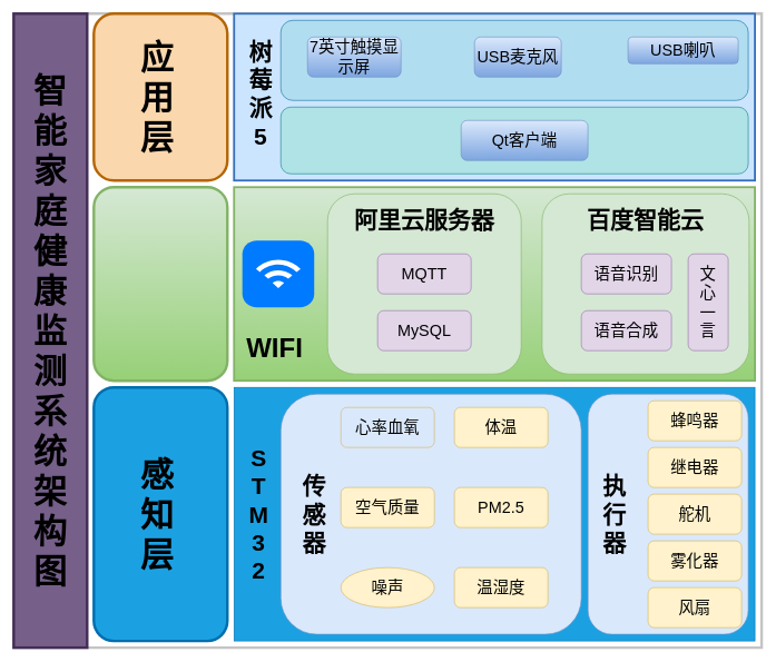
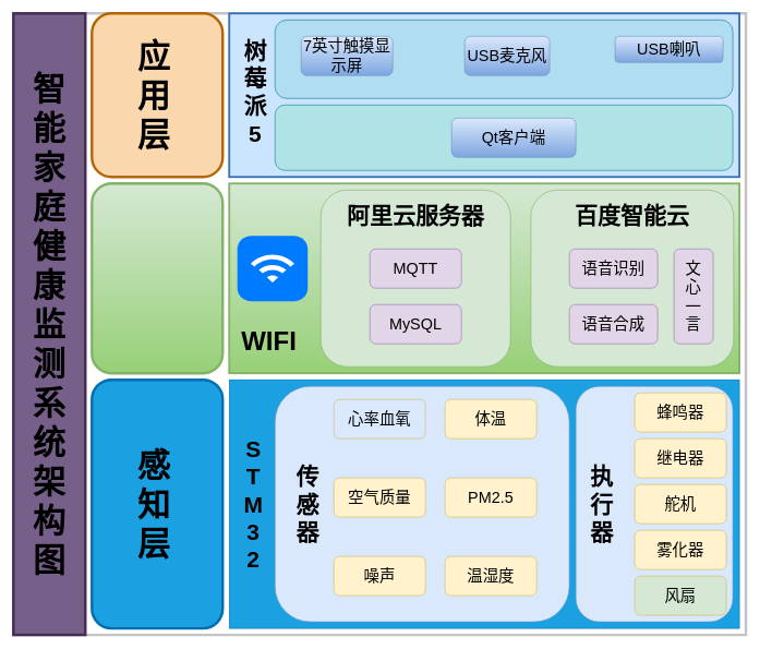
- <mxCell id="45" value="&lt;span style=&quot;font-size: 24px;&quot;&gt;噪声&lt;/span&gt;" style="ellipse;whiteSpace=wrap;html=1;fillColor=#fff2cc;strokeColor=#d6b656;" vertex="1" parent="1"><mxGeometry x="510" y="850" width="140" height="60" as="geometry" /></mxCell>
+ <mxCell id="45" value="&lt;span style=&quot;font-size: 24px;&quot;&gt;噪声&lt;/span&gt;" style="rounded=1;whiteSpace=wrap;html=1;fillColor=#fff2cc;strokeColor=#d6b656;" vertex="1" parent="1"><mxGeometry x="510" y="850" width="140" height="60" as="geometry" /></mxCell>
- <mxCell id="38" value="&lt;font style=&quot;font-size: 24px;&quot;&gt;风扇&lt;/font&gt;" style="rounded=1;whiteSpace=wrap;html=1;fillColor=#fff2cc;strokeColor=#d6b656;" vertex="1" parent="1"><mxGeometry x="970" y="880" width="140" height="60" as="geometry" /></mxCell>
+ <mxCell id="38" value="&lt;font style=&quot;font-size: 24px;&quot;&gt;风扇&lt;/font&gt;" style="rounded=1;whiteSpace=wrap;html=1;fillColor=#d5e8d4;strokeColor=#d6b656;" vertex="1" parent="1"><mxGeometry x="970" y="880" width="140" height="60" as="geometry" /></mxCell>
